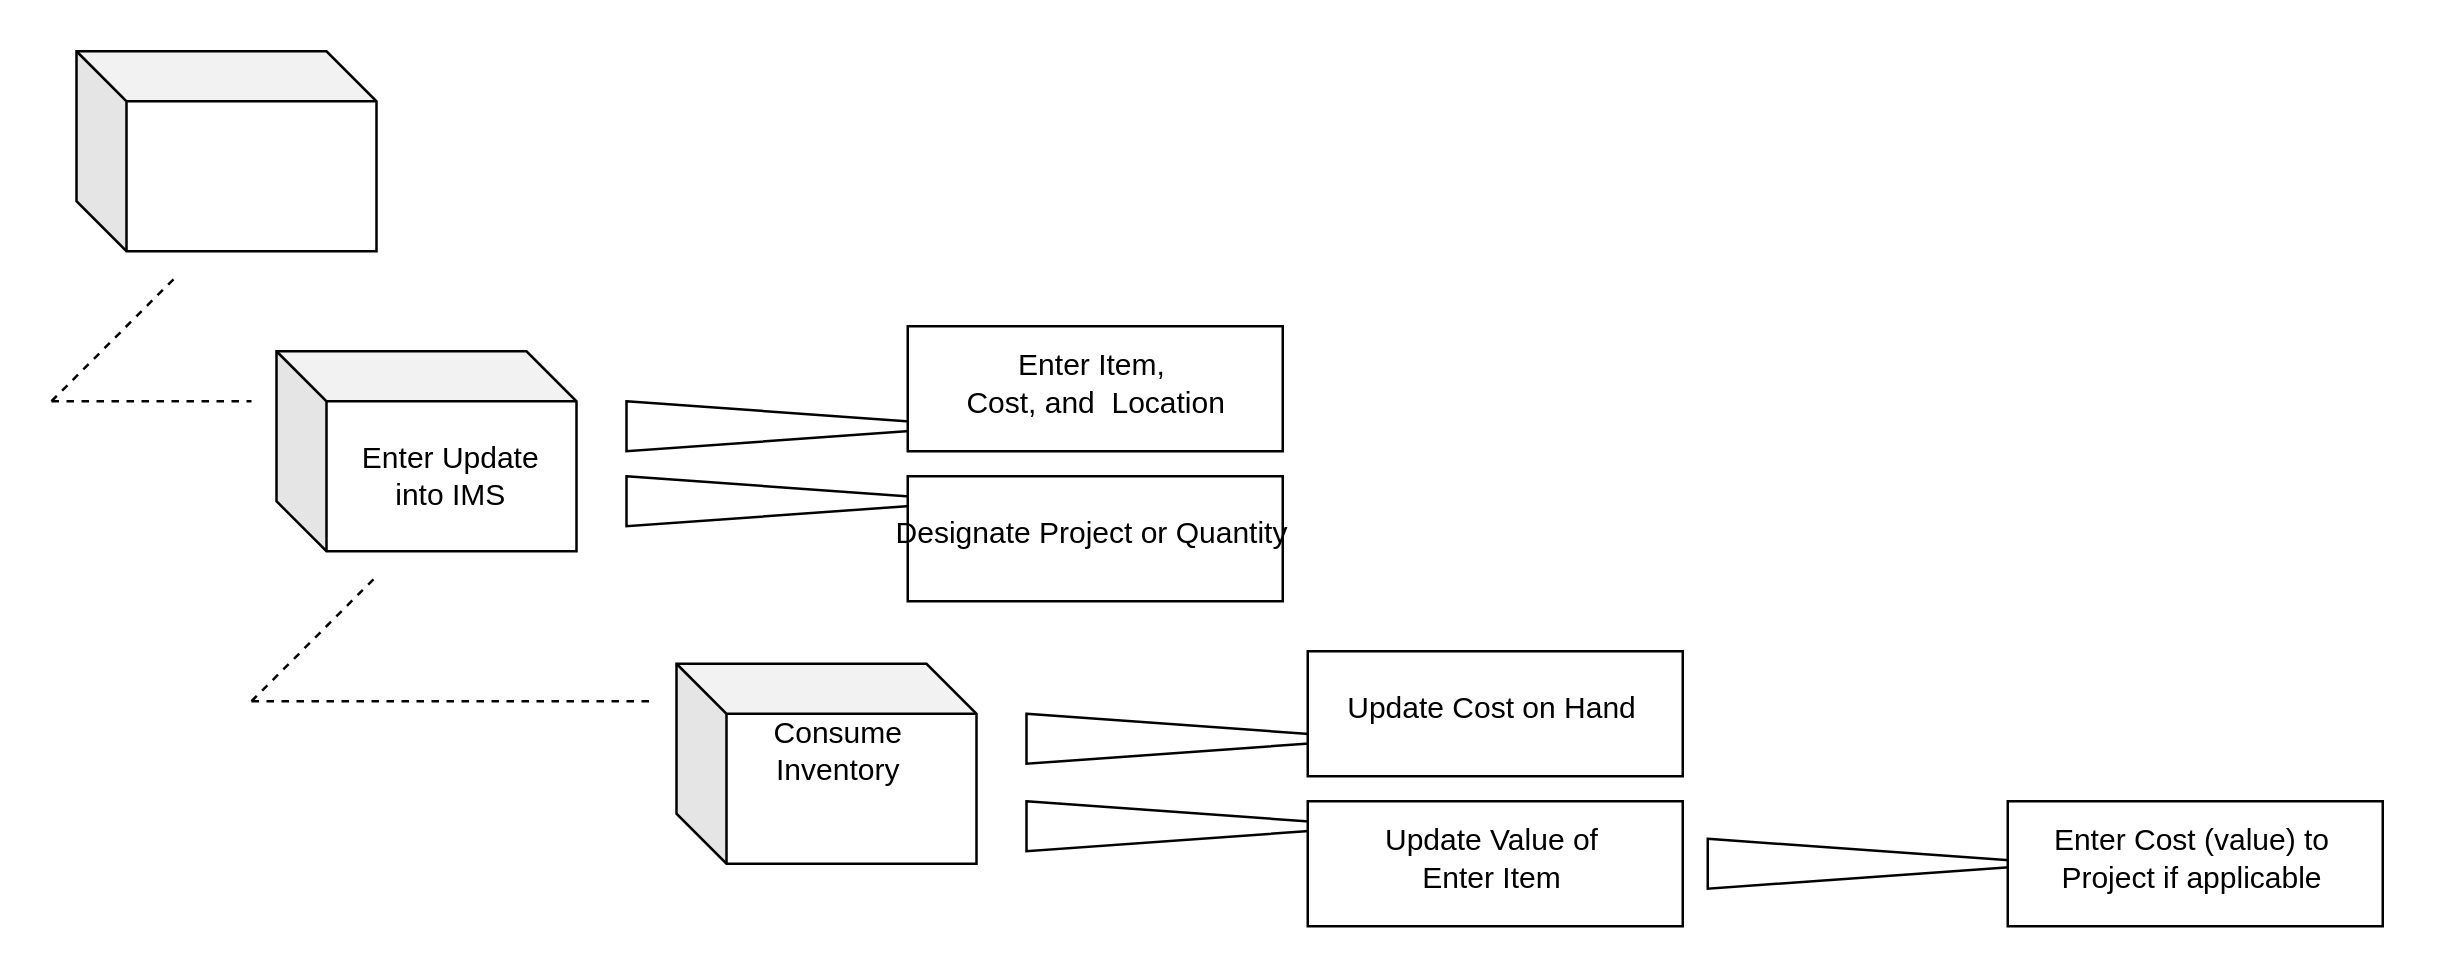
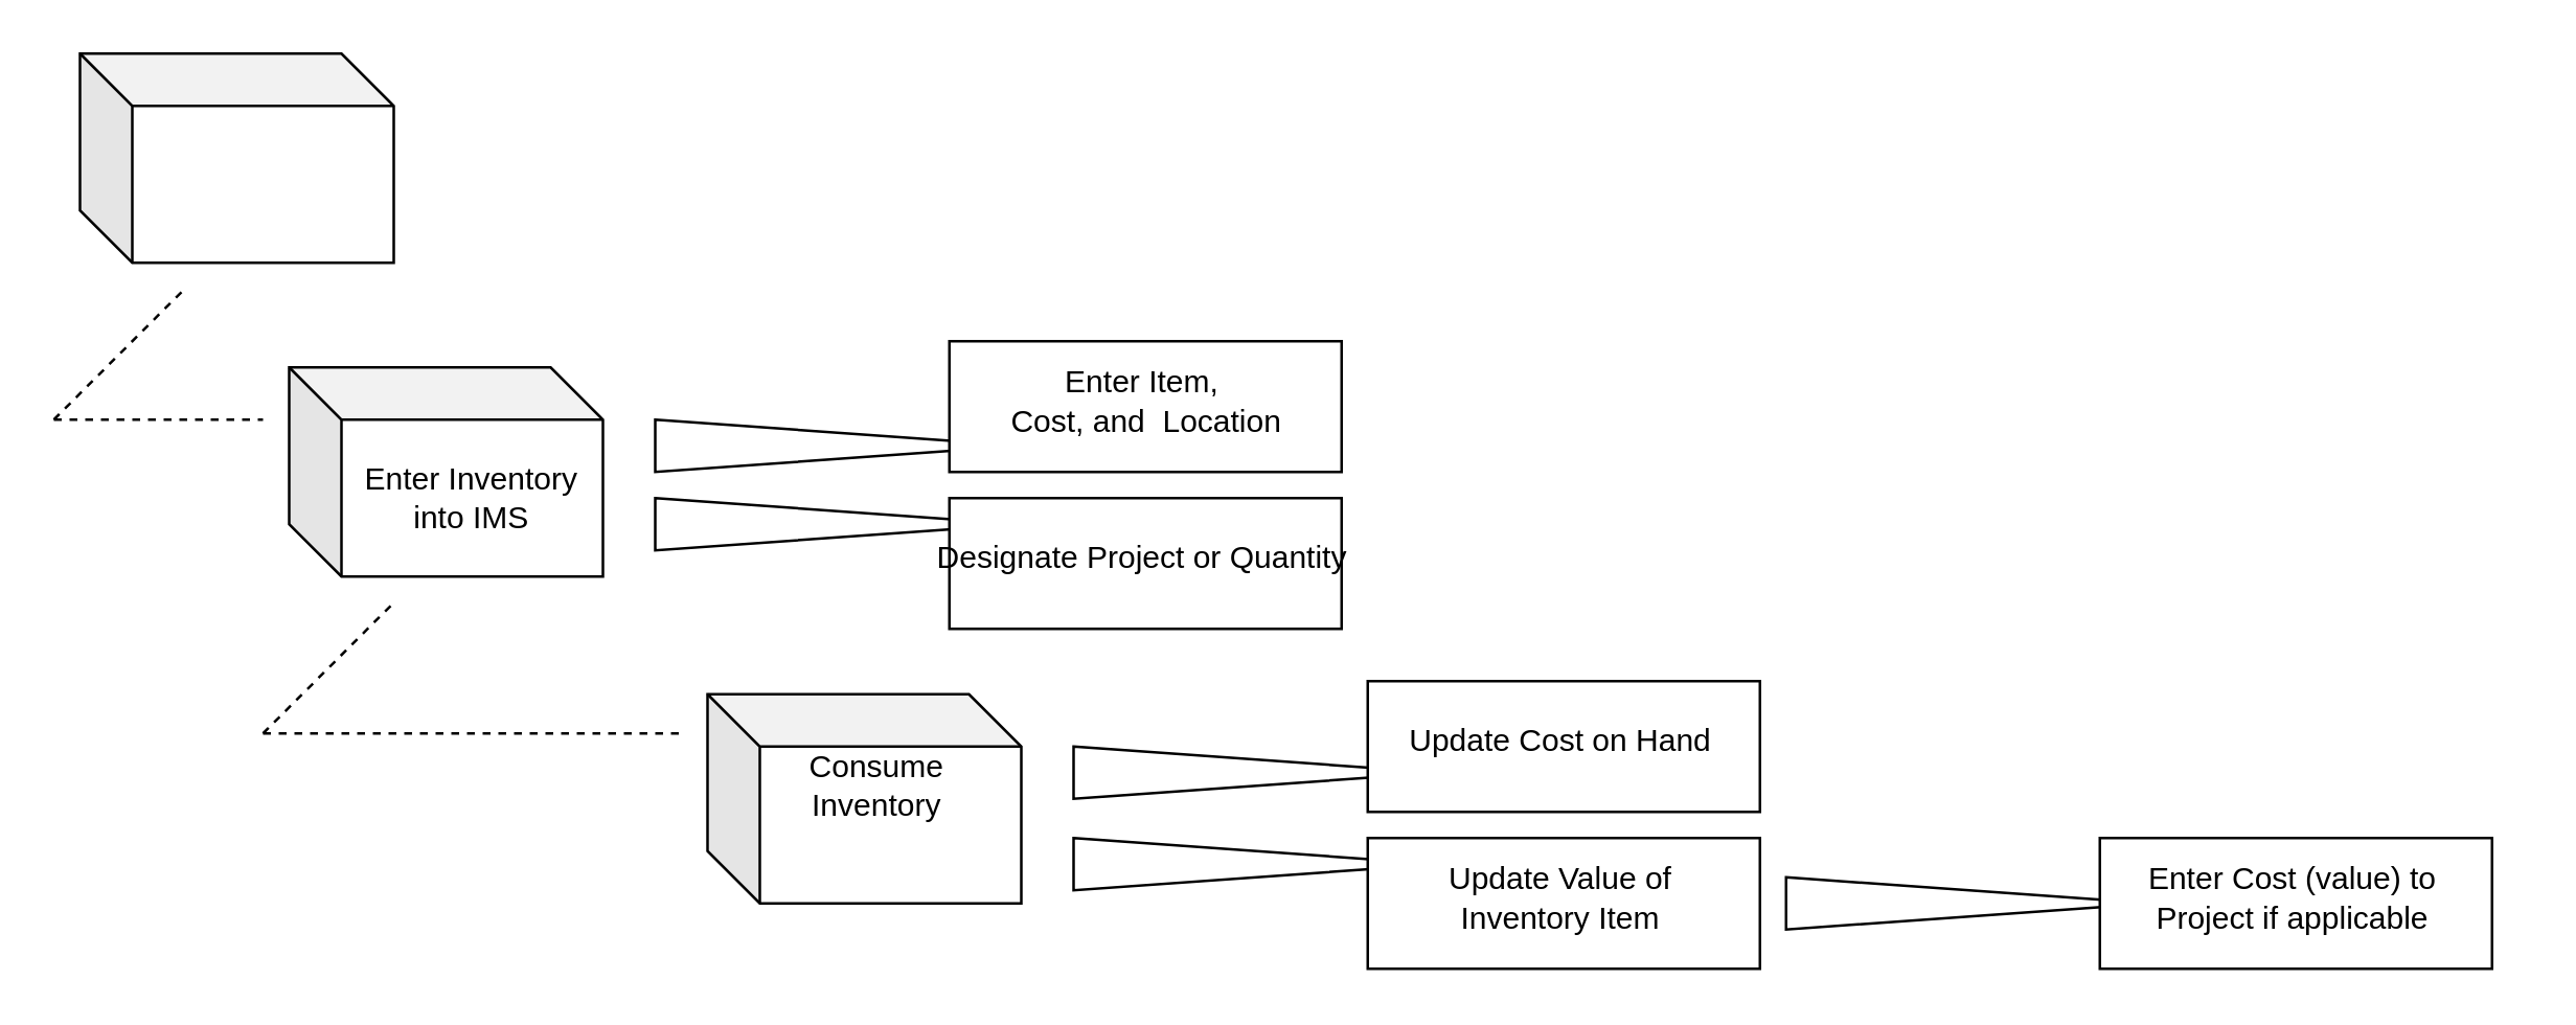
- <mxCell id="7" value="Enter Update into IMS" style="text;strokeColor=none;align=center;fillColor=none;html=1;verticalAlign=middle;whiteSpace=wrap;rounded=0;" vertex="1" parent="5"><mxGeometry x="25" y="20" width="90" height="60" as="geometry" /></mxCell>
+ <mxCell id="7" value="Enter Inventory into IMS" style="text;strokeColor=none;align=center;fillColor=none;html=1;verticalAlign=middle;whiteSpace=wrap;rounded=0;" vertex="1" parent="5"><mxGeometry x="25" y="20" width="90" height="60" as="geometry" /></mxCell>
- <mxCell id="24" value="Update Value of&lt;div&gt;Enter Item&lt;/div&gt;" style="text;strokeColor=none;align=center;fillColor=none;html=1;verticalAlign=middle;whiteSpace=wrap;rounded=0;" vertex="1" parent="22"><mxGeometry y="6.5" width="172.5" height="33.5" as="geometry" /></mxCell>
+ <mxCell id="24" value="Update Value of&lt;div&gt;Inventory Item&lt;/div&gt;" style="text;strokeColor=none;align=center;fillColor=none;html=1;verticalAlign=middle;whiteSpace=wrap;rounded=0;" vertex="1" parent="22"><mxGeometry y="6.5" width="172.5" height="33.5" as="geometry" /></mxCell>
